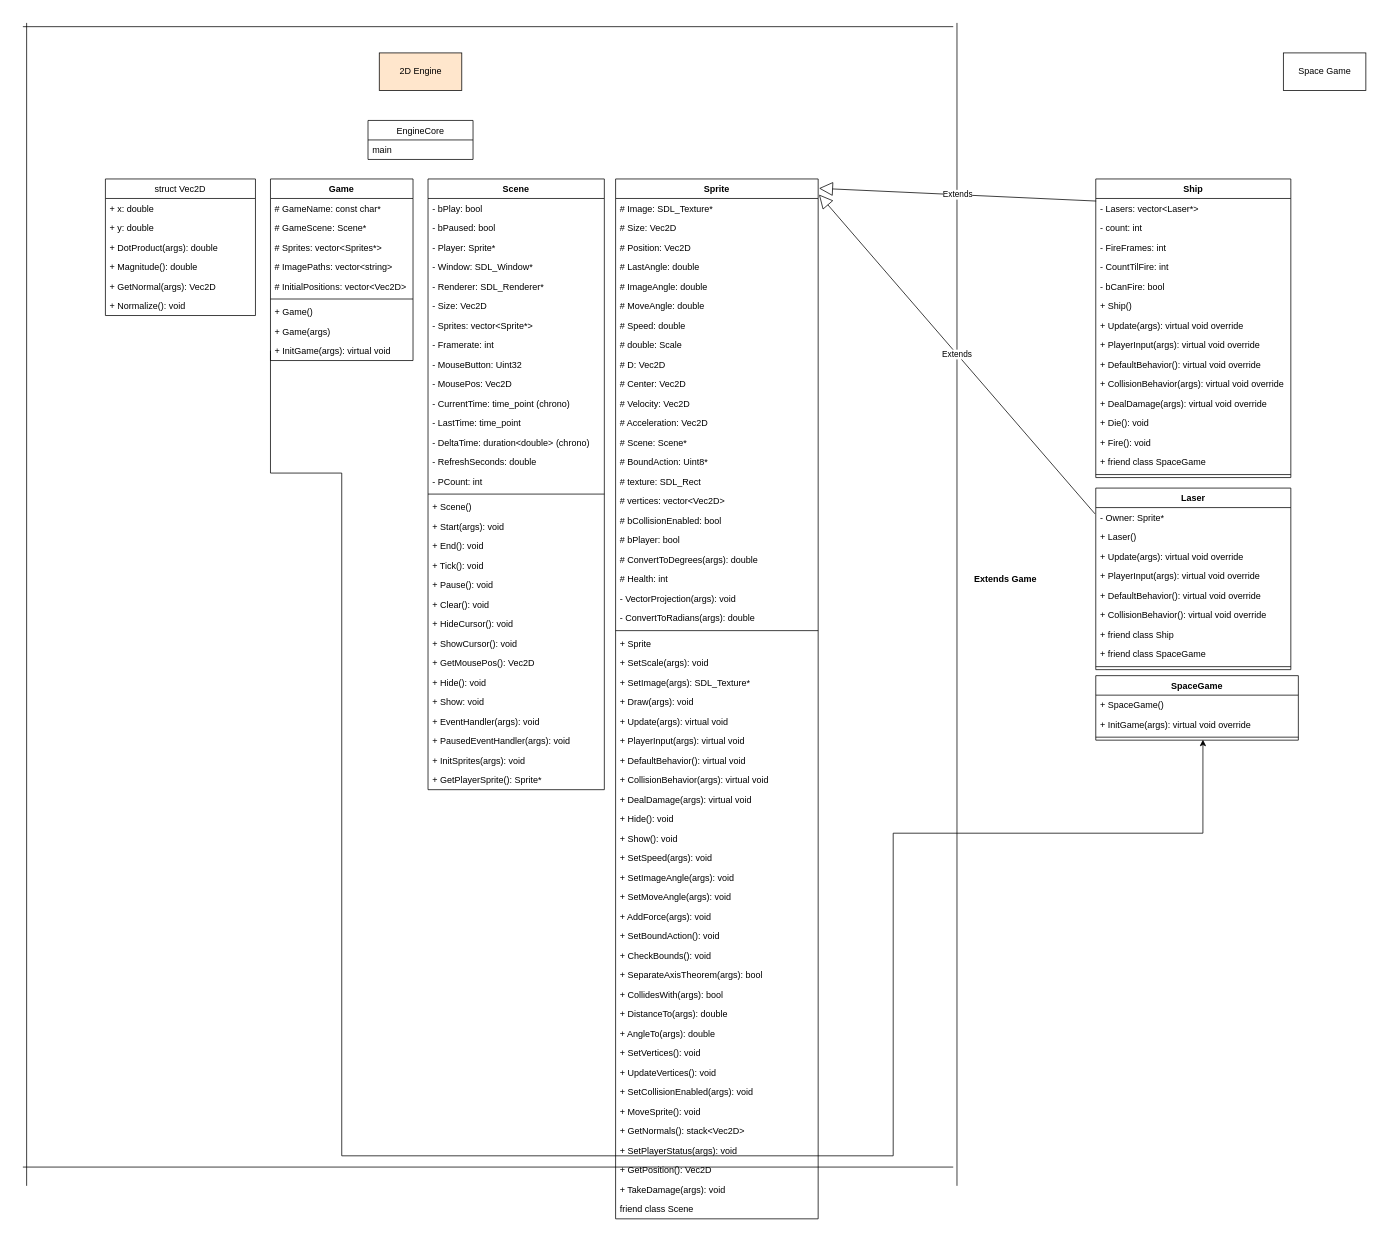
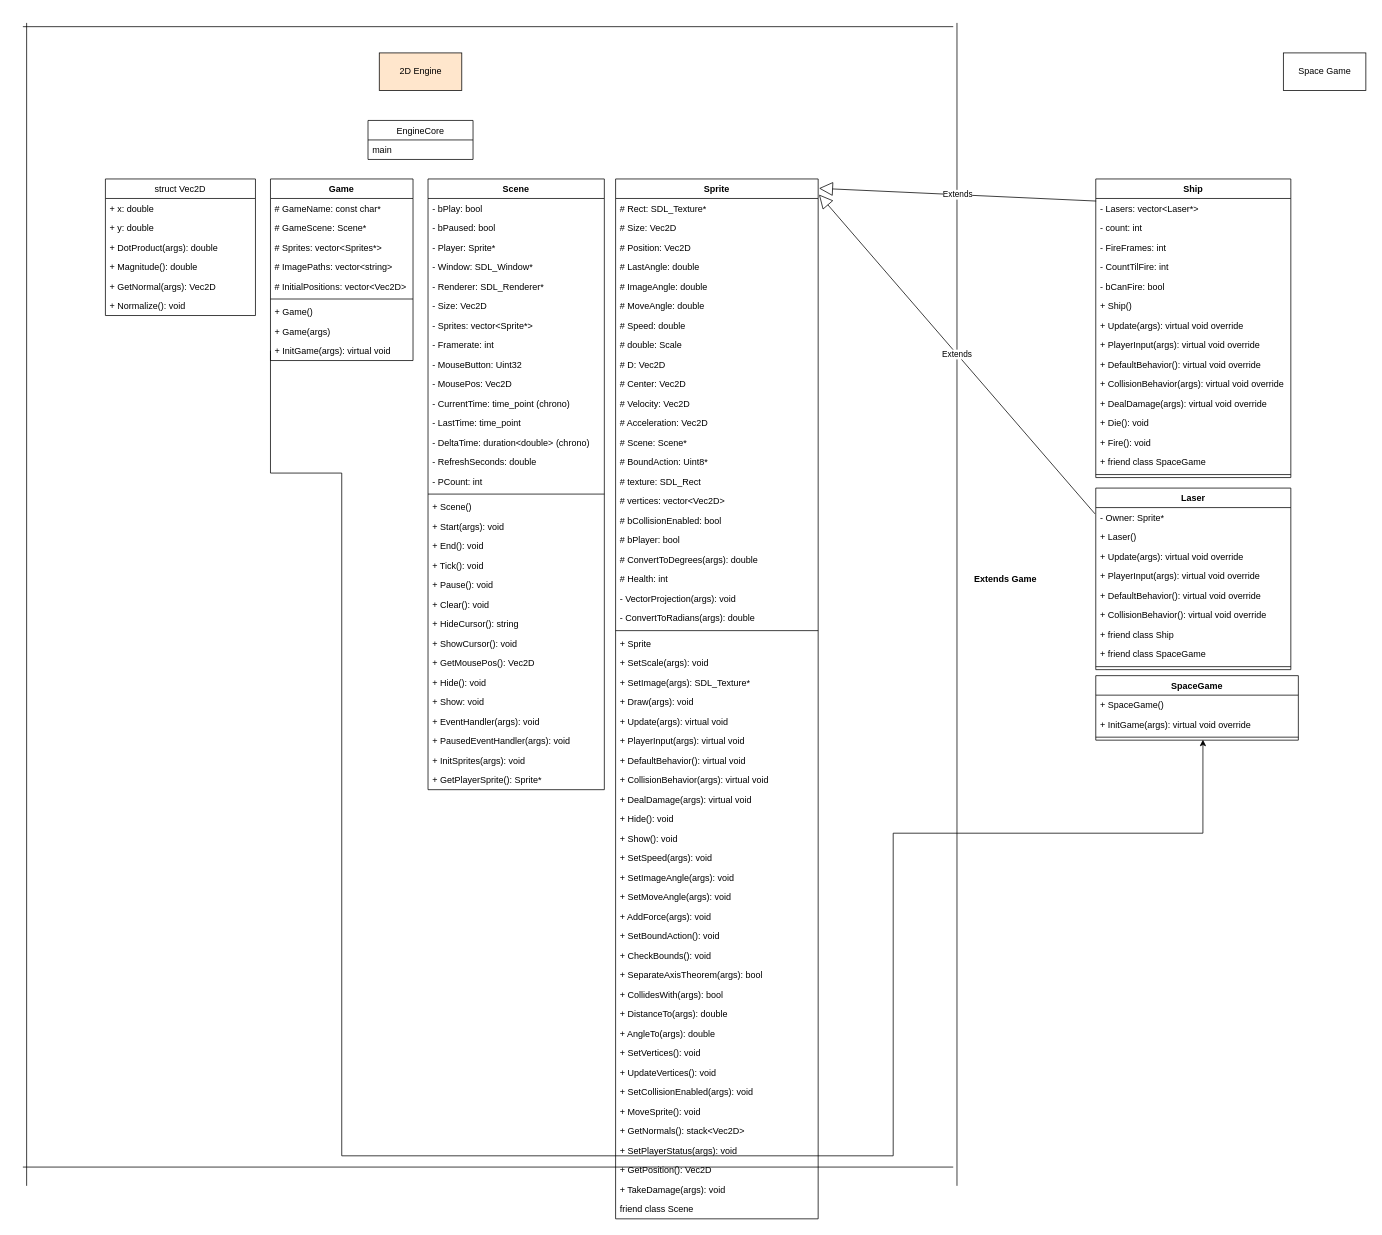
- <mxCell id="35" value="# Image: SDL_Texture*" style="text;strokeColor=none;fillColor=none;align=left;verticalAlign=top;spacingLeft=4;spacingRight=4;overflow=hidden;rotatable=0;points=[[0,0.5],[1,0.5]];portConstraint=eastwest;" parent="34" vertex="1"><mxGeometry y="26" width="270" height="26" as="geometry" /></mxCell>
+ <mxCell id="35" value="# Rect: SDL_Texture*" style="text;strokeColor=none;fillColor=none;align=left;verticalAlign=top;spacingLeft=4;spacingRight=4;overflow=hidden;rotatable=0;points=[[0,0.5],[1,0.5]];portConstraint=eastwest;" parent="34" vertex="1"><mxGeometry y="26" width="270" height="26" as="geometry" /></mxCell>
- <mxCell id="25" value="+ HideCursor(): void" style="text;strokeColor=none;fillColor=none;align=left;verticalAlign=top;spacingLeft=4;spacingRight=4;overflow=hidden;rotatable=0;points=[[0,0.5],[1,0.5]];portConstraint=eastwest;" parent="2" vertex="1"><mxGeometry y="580" width="235" height="26" as="geometry" /></mxCell>
+ <mxCell id="25" value="+ HideCursor(): string" style="text;strokeColor=none;fillColor=none;align=left;verticalAlign=top;spacingLeft=4;spacingRight=4;overflow=hidden;rotatable=0;points=[[0,0.5],[1,0.5]];portConstraint=eastwest;" parent="2" vertex="1"><mxGeometry y="580" width="235" height="26" as="geometry" /></mxCell>
